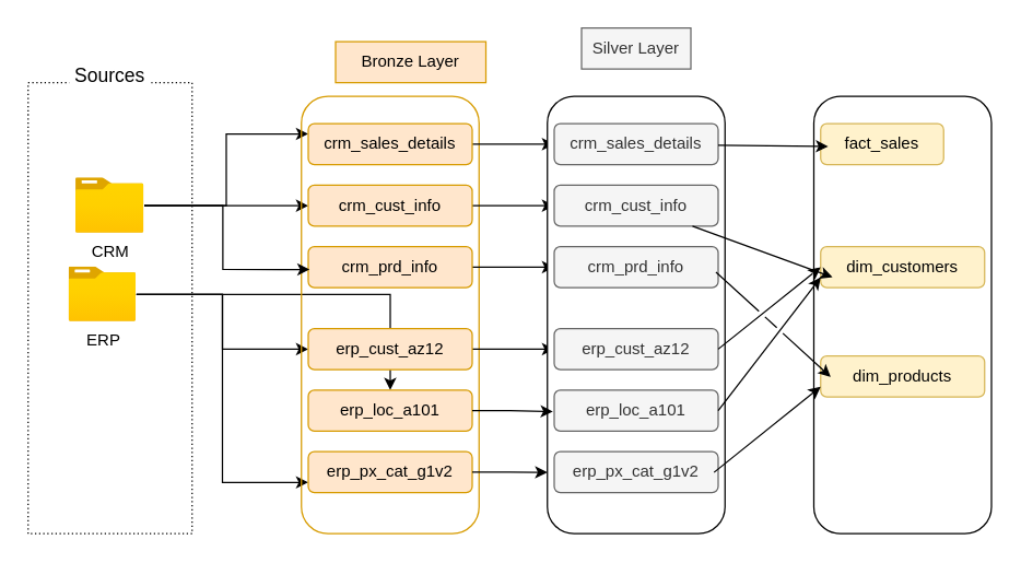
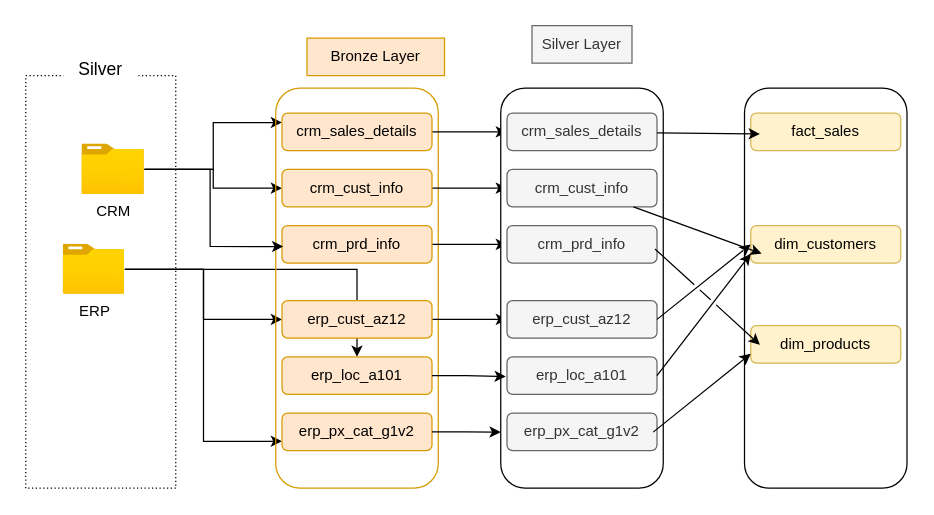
- <mxCell id="3" value="&lt;font style=&quot;font-size: 14px;&quot;&gt;Sources&lt;/font&gt;" style="text;html=1;align=center;verticalAlign=middle;whiteSpace=wrap;rounded=0;fillColor=default;" parent="1" vertex="1"><mxGeometry x="50" y="40" width="60" height="30" as="geometry" /></mxCell>
+ <mxCell id="3" value="&lt;font style=&quot;font-size: 14px;&quot;&gt;Silver&lt;/font&gt;" style="text;html=1;align=center;verticalAlign=middle;whiteSpace=wrap;rounded=0;fillColor=default;" parent="1" vertex="1"><mxGeometry x="50" y="40" width="60" height="30" as="geometry" /></mxCell>
- <mxCell id="35" value="fact_sales" style="text;html=1;align=center;verticalAlign=middle;whiteSpace=wrap;rounded=1;fillColor=#fff2cc;strokeColor=#d6b656;" vertex="1" parent="1"><mxGeometry x="600" y="90" width="90" height="30" as="geometry" /></mxCell>
+ <mxCell id="35" value="fact_sales" style="text;html=1;align=center;verticalAlign=middle;whiteSpace=wrap;rounded=1;fillColor=#fff2cc;strokeColor=#d6b656;" vertex="1" parent="1"><mxGeometry x="600" y="90" width="120" height="30" as="geometry" /></mxCell>
- <mxCell id="6" value="CRM" style="image;aspect=fixed;html=1;points=[];align=center;fontSize=12;image=img/lib/azure2/general/Folder_Blank.svg;" parent="1" vertex="1"><mxGeometry x="55" y="129.71" width="50" height="40.58" as="geometry" /></mxCell>
+ <mxCell id="6" value="CRM" style="image;aspect=fixed;html=1;points=[];align=center;fontSize=12;image=img/lib/azure2/general/Folder_Blank.svg;" parent="1" vertex="1"><mxGeometry x="65" y="114.71" width="50" height="40.58" as="geometry" /></mxCell>
